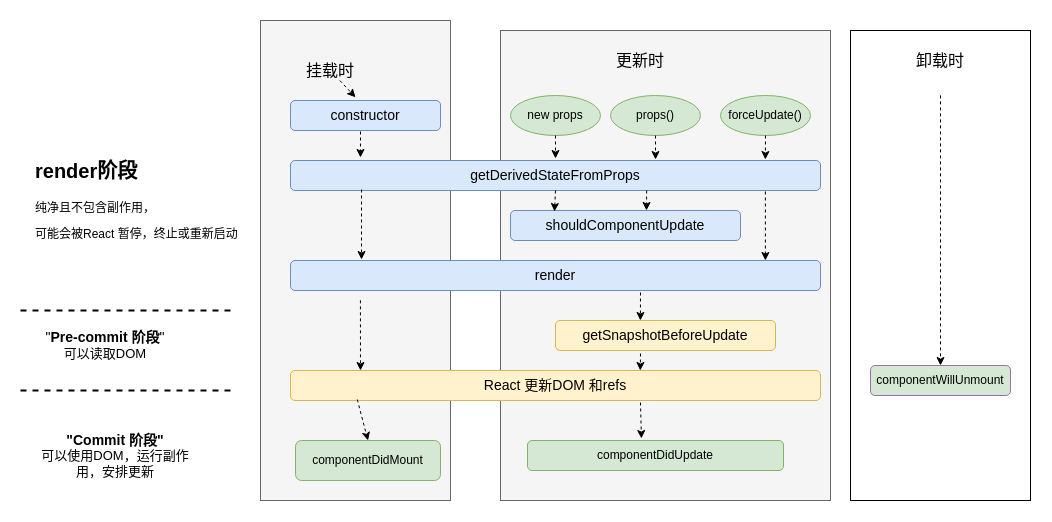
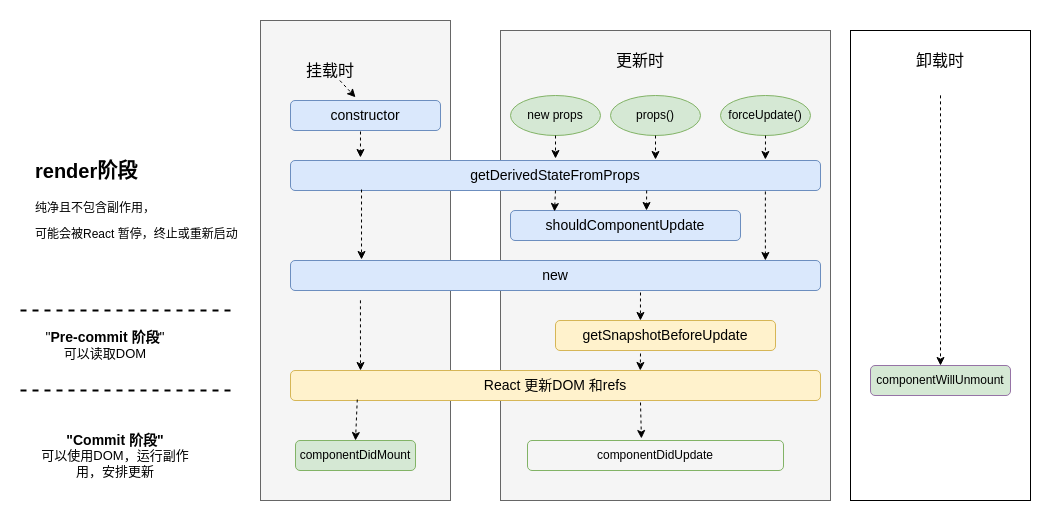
- <mxCell id="16" value="&lt;font style=&quot;font-size: 14px&quot;&gt;render&lt;/font&gt;" style="rounded=1;whiteSpace=wrap;html=1;fillColor=#dae8fc;strokeColor=#6c8ebf;" vertex="1" parent="1"><mxGeometry x="290" y="260" width="530" height="30" as="geometry" /></mxCell>
+ <mxCell id="16" value="&lt;font style=&quot;font-size: 14px&quot;&gt;new&lt;/font&gt;" style="rounded=1;whiteSpace=wrap;html=1;fillColor=#dae8fc;strokeColor=#6c8ebf;" vertex="1" parent="1"><mxGeometry x="290" y="260" width="530" height="30" as="geometry" /></mxCell>
- <mxCell id="36" value="componentDidUpdate" style="rounded=1;whiteSpace=wrap;html=1;strokeColor=#82b366;fillColor=#d5e8d4;" vertex="1" parent="1"><mxGeometry x="527" y="440" width="256" height="30" as="geometry" /></mxCell>
+ <mxCell id="36" value="componentDidUpdate" style="rounded=1;whiteSpace=wrap;html=1;strokeColor=#82b366;fillColor=#f5f5f5;" vertex="1" parent="1"><mxGeometry x="527" y="440" width="256" height="30" as="geometry" /></mxCell>
- <mxCell id="23" value="componentDidMount" style="rounded=1;whiteSpace=wrap;html=1;strokeColor=#82b366;fillColor=#d5e8d4;" vertex="1" parent="1"><mxGeometry x="295" y="440" width="145" height="40" as="geometry" /></mxCell>
+ <mxCell id="23" value="componentDidMount" style="rounded=1;whiteSpace=wrap;html=1;strokeColor=#82b366;fillColor=#d5e8d4;" vertex="1" parent="1"><mxGeometry x="295" y="440" width="120" height="30" as="geometry" /></mxCell>
